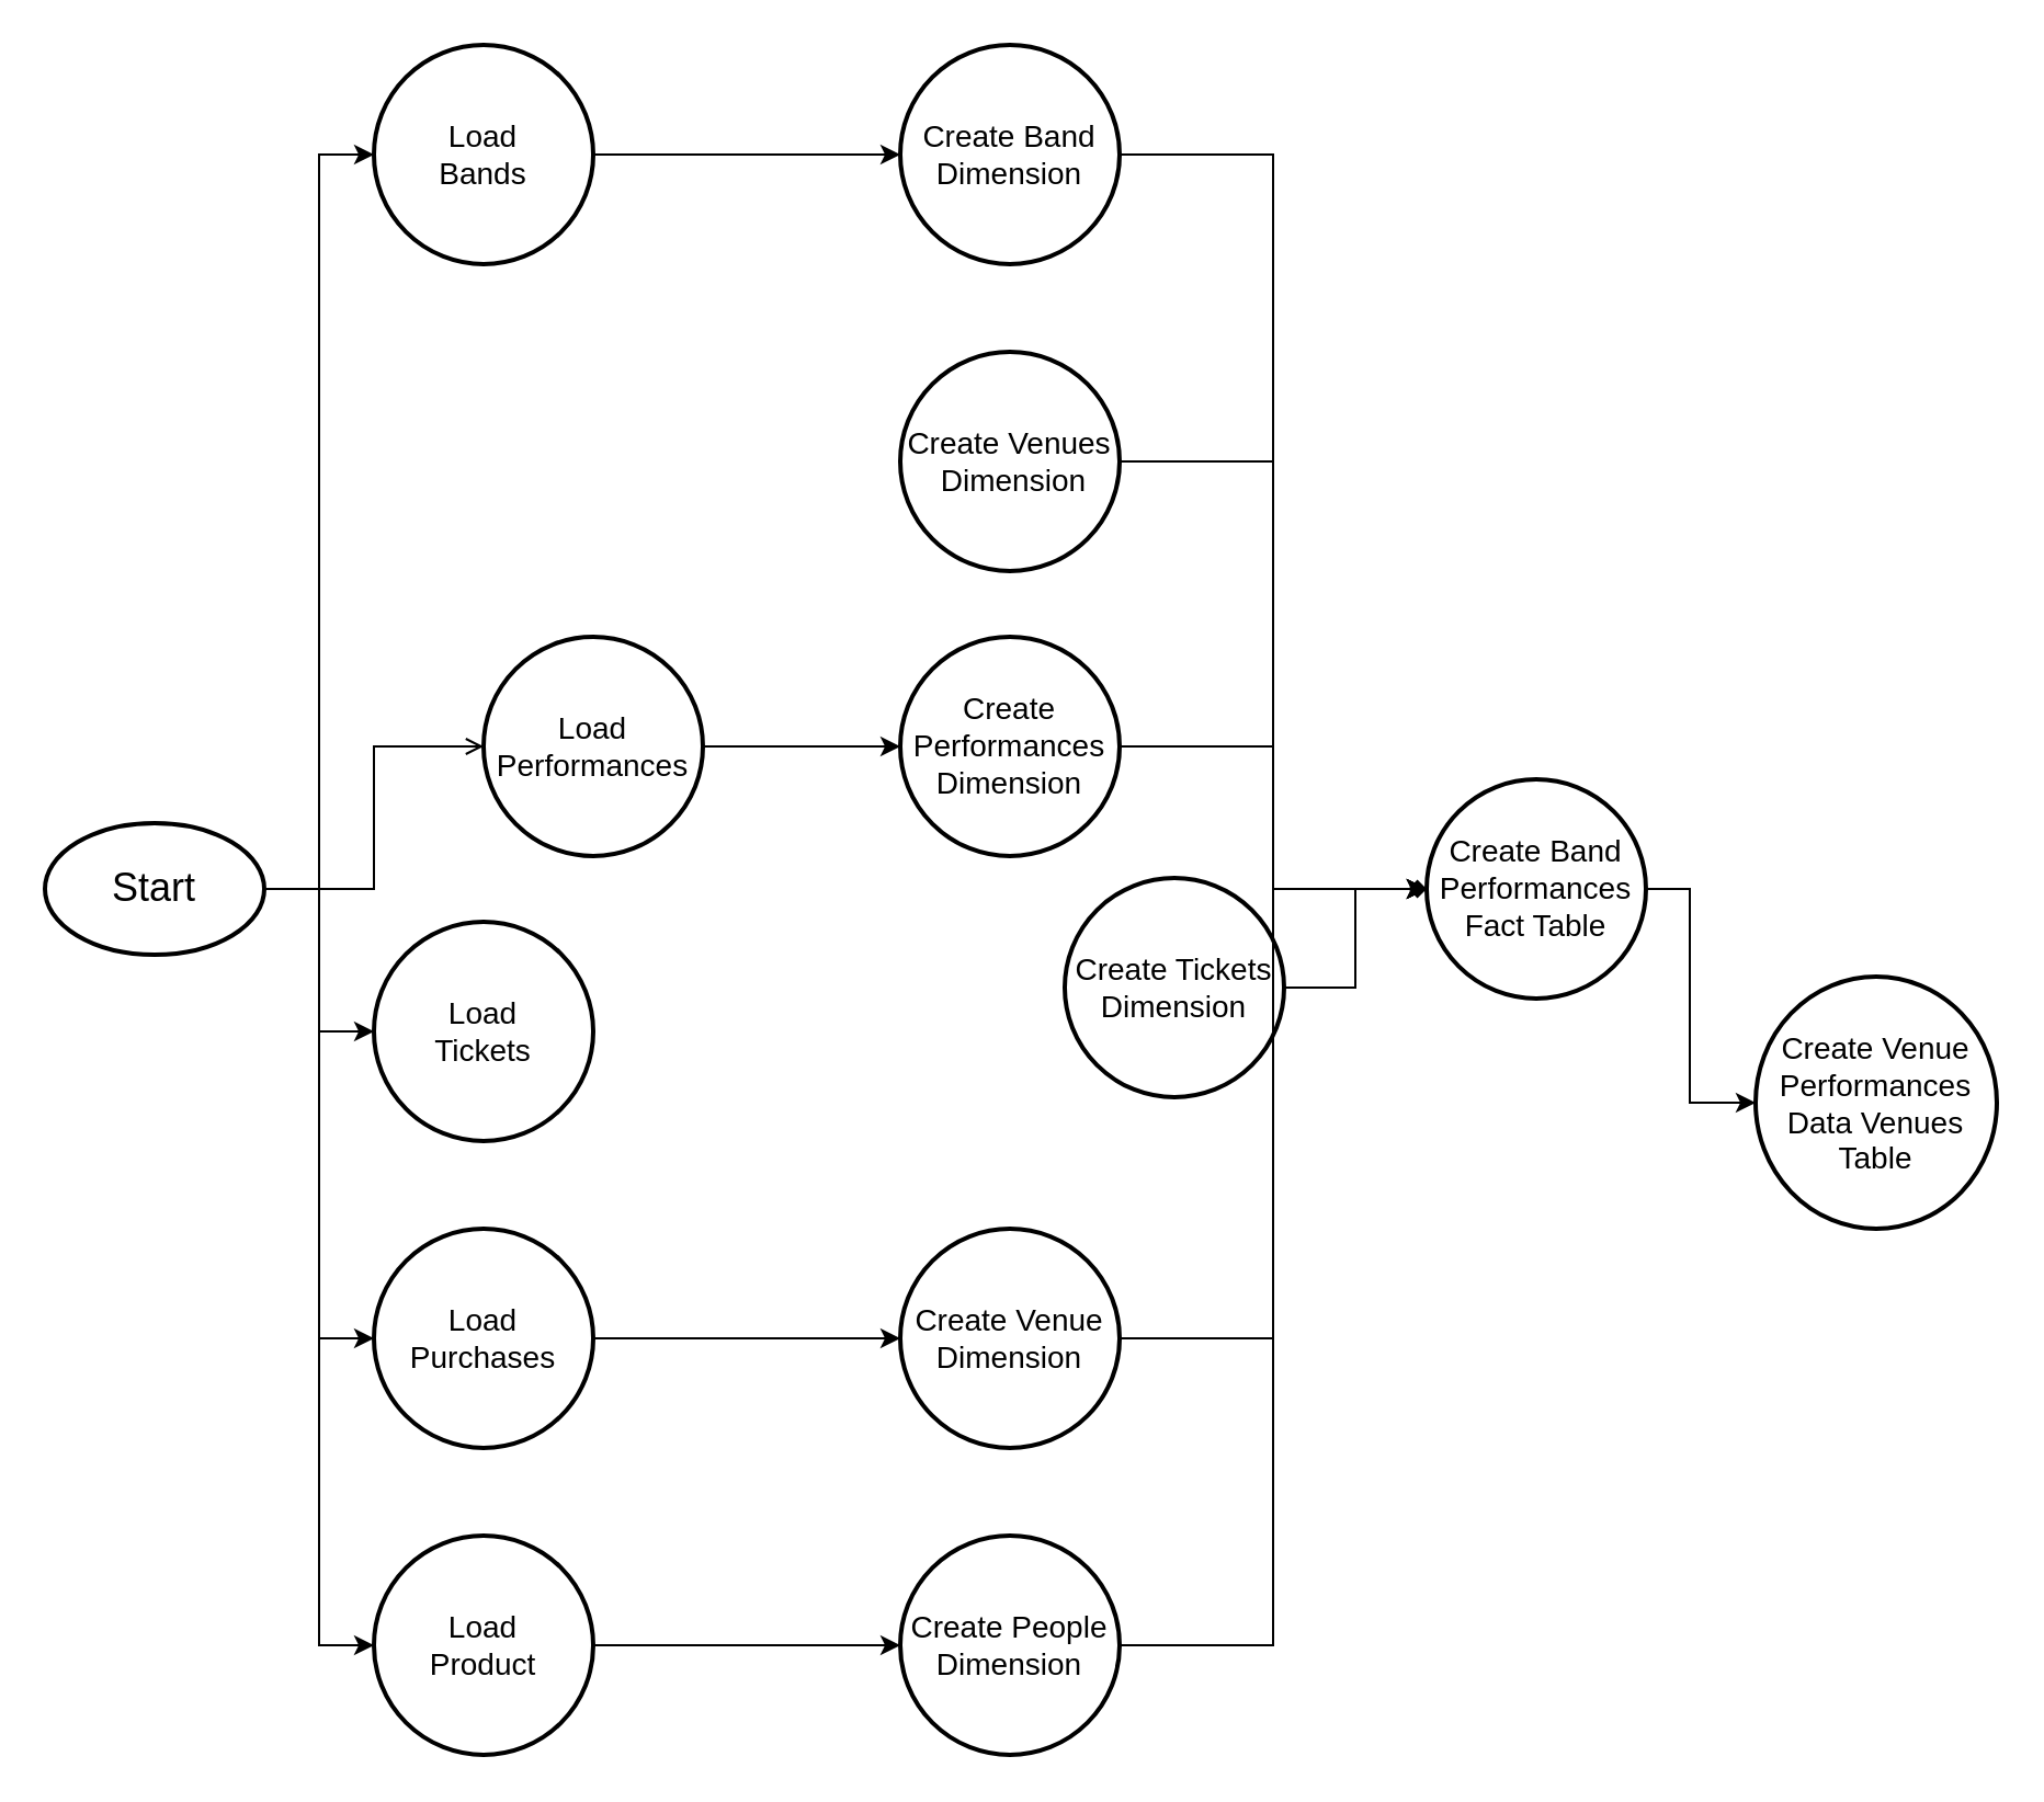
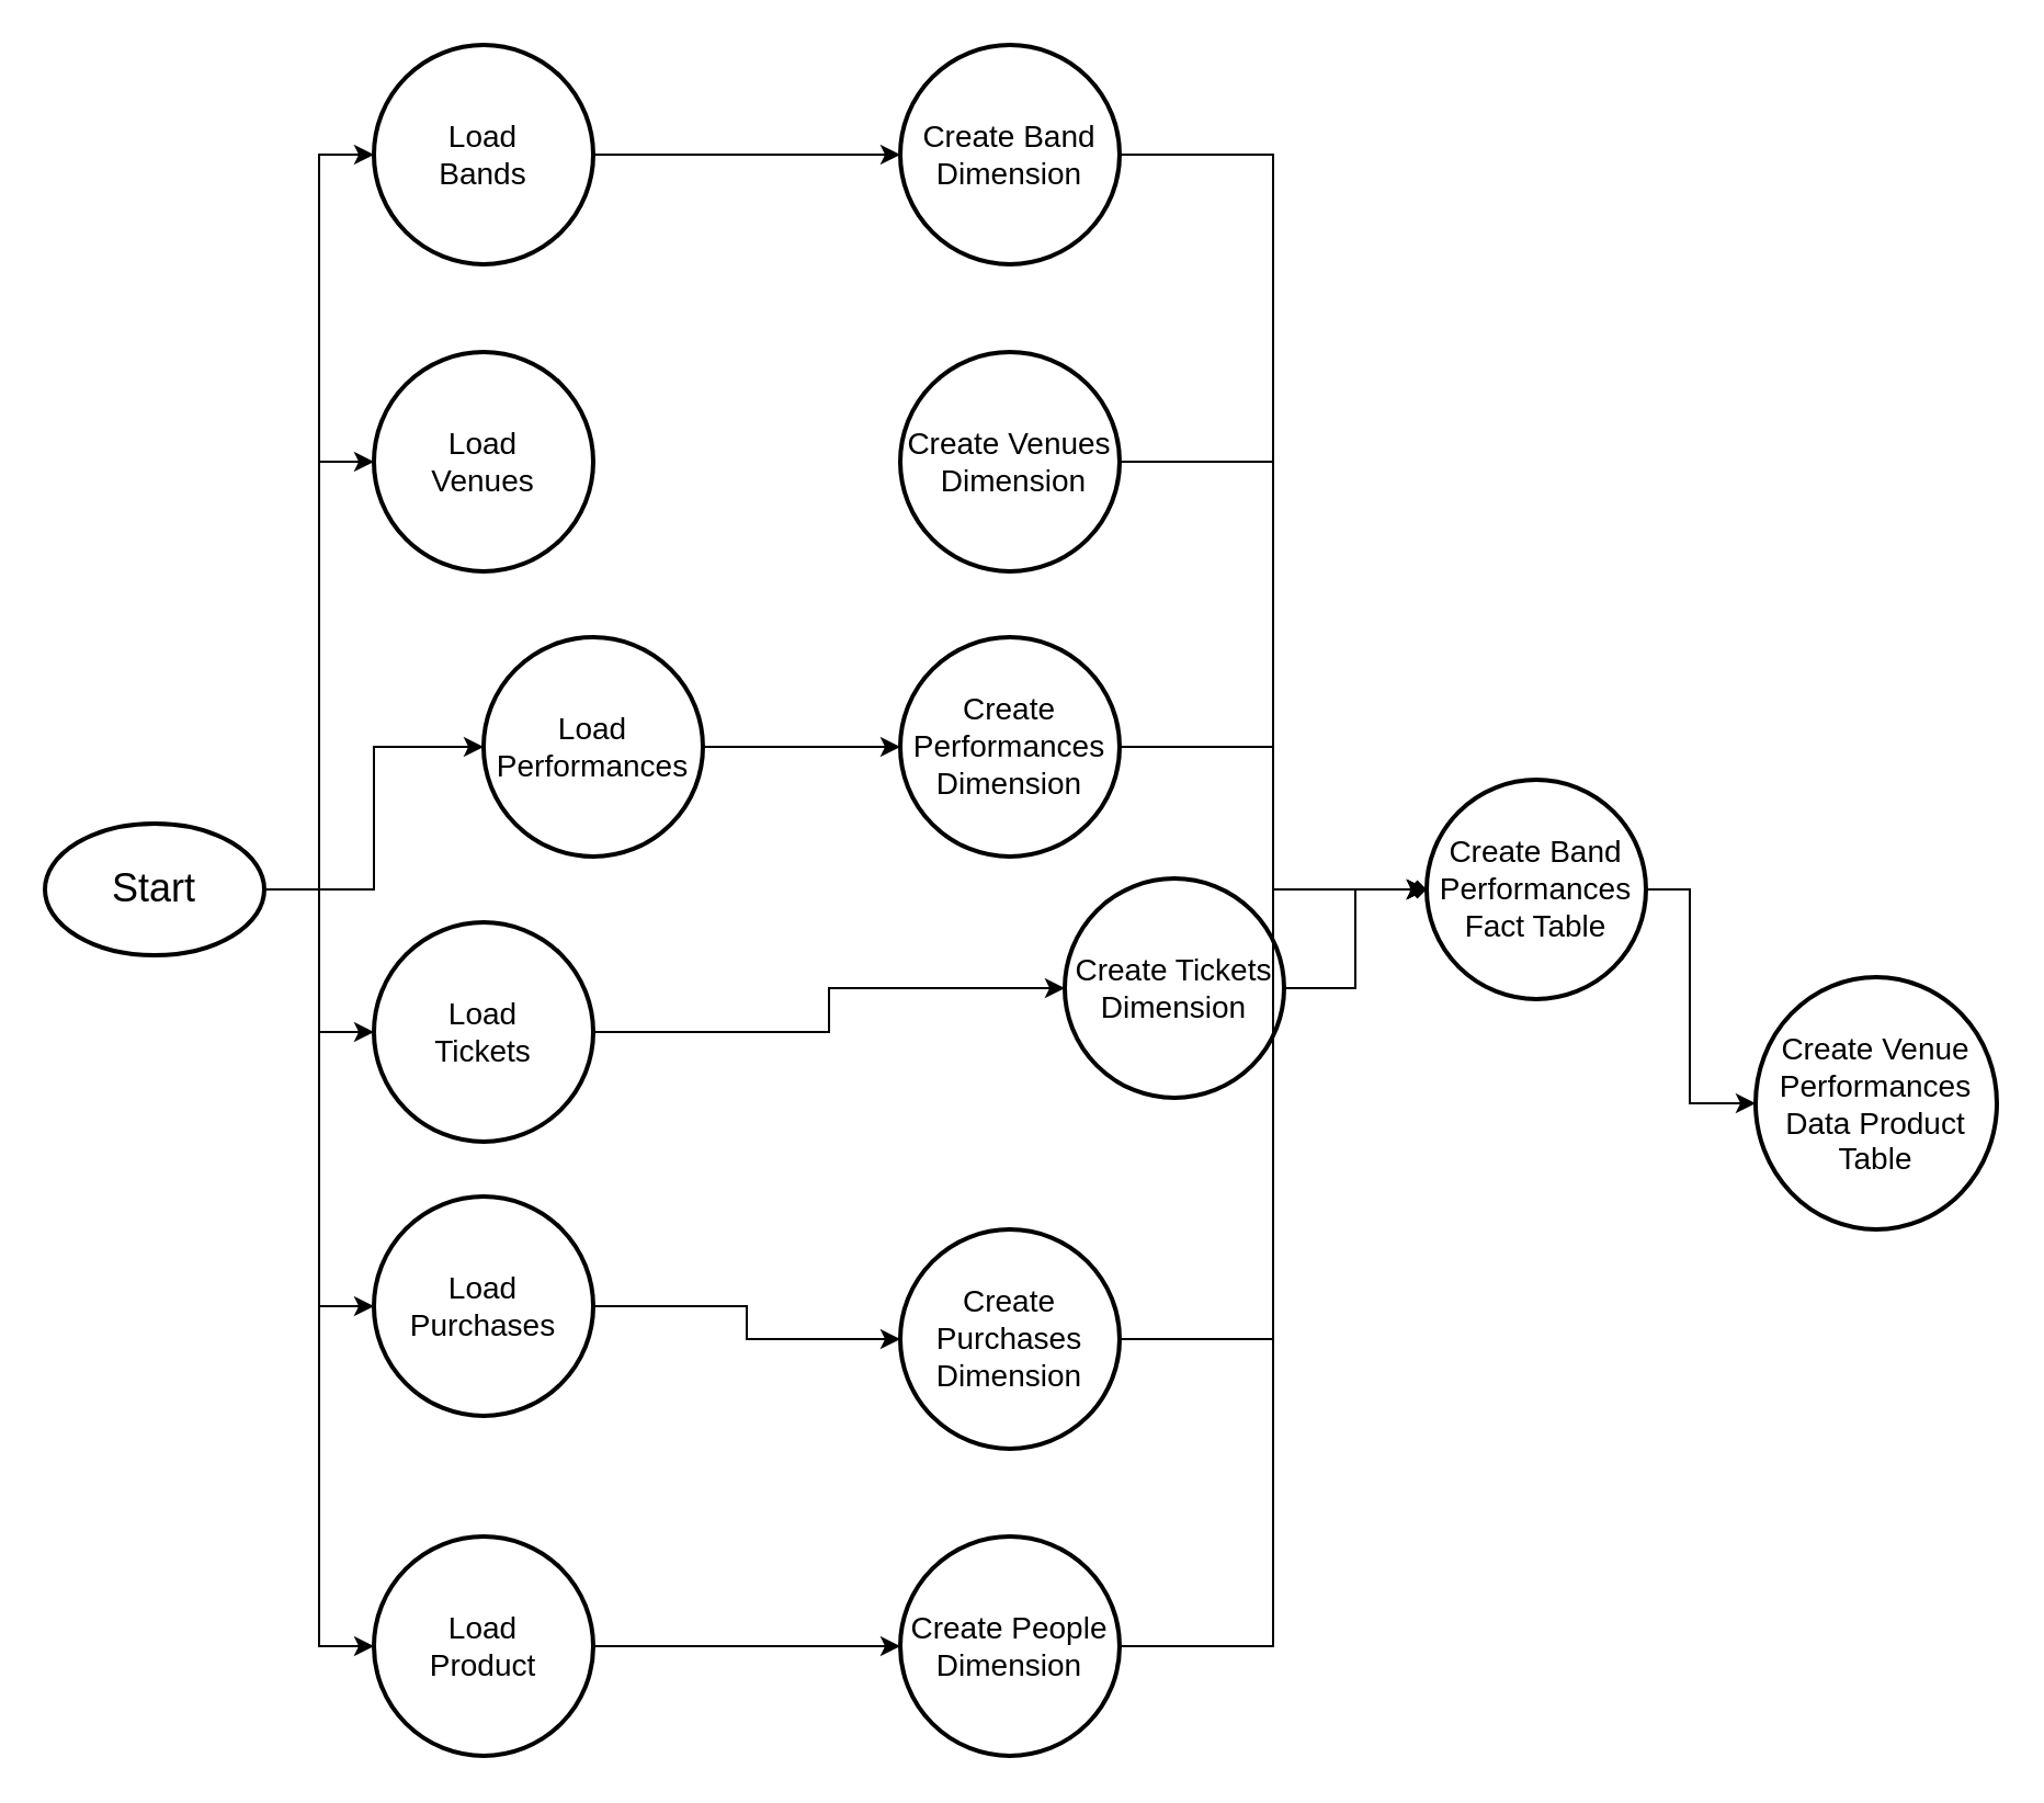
+ <mxCell id="3" style="edgeStyle=orthogonalEdgeStyle;rounded=0;orthogonalLoop=1;jettySize=auto;html=1;entryX=0;entryY=0.5;entryDx=0;entryDy=0;entryPerimeter=0;fontSize=12;" edge="1" parent="1" source="8" target="15"><mxGeometry relative="1" as="geometry" /></mxCell>
+ <mxCell id="15" value="&lt;font style=&quot;font-size: 14px;&quot;&gt;Load&lt;br&gt;Venues&lt;/font&gt;" style="strokeWidth=2;html=1;shape=mxgraph.flowchart.start_2;whiteSpace=wrap;fontSize=12;" vertex="1" parent="1"><mxGeometry x="170" y="160" width="100" height="100" as="geometry" /></mxCell>
- <mxCell id="4" style="edgeStyle=orthogonalEdgeStyle;rounded=0;orthogonalLoop=1;jettySize=auto;html=1;entryX=0;entryY=0.5;entryDx=0;entryDy=0;entryPerimeter=0;fontSize=12;endArrow=open;" edge="1" parent="1" source="8" target="17"><mxGeometry relative="1" as="geometry" /></mxCell>
+ <mxCell id="4" style="edgeStyle=orthogonalEdgeStyle;rounded=0;orthogonalLoop=1;jettySize=auto;html=1;entryX=0;entryY=0.5;entryDx=0;entryDy=0;entryPerimeter=0;fontSize=12;" edge="1" parent="1" source="8" target="17"><mxGeometry relative="1" as="geometry" /></mxCell>
+ <mxCell id="18" style="edgeStyle=orthogonalEdgeStyle;rounded=0;orthogonalLoop=1;jettySize=auto;html=1;entryX=0;entryY=0.5;entryDx=0;entryDy=0;entryPerimeter=0;fontSize=18;" edge="1" parent="1" source="19" target="27"><mxGeometry relative="1" as="geometry" /></mxCell>
- <mxCell id="34" value="&lt;span style=&quot;font-size: 14px;&quot;&gt;Create Venue Performances Data Venues Table&lt;/span&gt;" style="strokeWidth=2;html=1;shape=mxgraph.flowchart.start_2;whiteSpace=wrap;fontSize=12;" vertex="1" parent="1"><mxGeometry x="800" y="445" width="110" height="115" as="geometry" /></mxCell>
+ <mxCell id="34" value="&lt;span style=&quot;font-size: 14px;&quot;&gt;Create Venue Performances Data Product Table&lt;/span&gt;" style="strokeWidth=2;html=1;shape=mxgraph.flowchart.start_2;whiteSpace=wrap;fontSize=12;" vertex="1" parent="1"><mxGeometry x="800" y="445" width="110" height="115" as="geometry" /></mxCell>
- <mxCell id="12" value="&lt;font style=&quot;font-size: 14px;&quot;&gt;Load&lt;br&gt;Purchases&lt;/font&gt;" style="strokeWidth=2;html=1;shape=mxgraph.flowchart.start_2;whiteSpace=wrap;fontSize=12;" vertex="1" parent="1"><mxGeometry x="170" y="560" width="100" height="100" as="geometry" /></mxCell>
+ <mxCell id="12" value="&lt;font style=&quot;font-size: 14px;&quot;&gt;Load&lt;br&gt;Purchases&lt;/font&gt;" style="strokeWidth=2;html=1;shape=mxgraph.flowchart.start_2;whiteSpace=wrap;fontSize=12;" vertex="1" parent="1"><mxGeometry x="170" y="545" width="100" height="100" as="geometry" /></mxCell>
- <mxCell id="29" value="&lt;font style=&quot;font-size: 14px;&quot;&gt;Create Venue Dimension&lt;/font&gt;" style="strokeWidth=2;html=1;shape=mxgraph.flowchart.start_2;whiteSpace=wrap;fontSize=12;" vertex="1" parent="1"><mxGeometry x="410" y="560" width="100" height="100" as="geometry" /></mxCell>
+ <mxCell id="29" value="&lt;font style=&quot;font-size: 14px;&quot;&gt;Create Purchases Dimension&lt;/font&gt;" style="strokeWidth=2;html=1;shape=mxgraph.flowchart.start_2;whiteSpace=wrap;fontSize=12;" vertex="1" parent="1"><mxGeometry x="410" y="560" width="100" height="100" as="geometry" /></mxCell>
